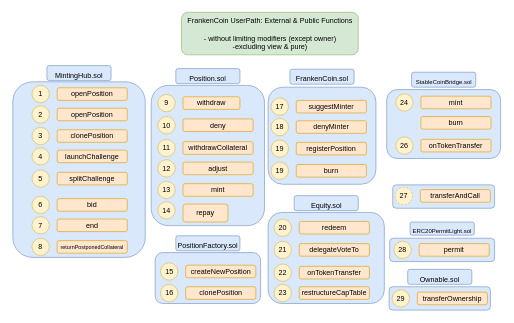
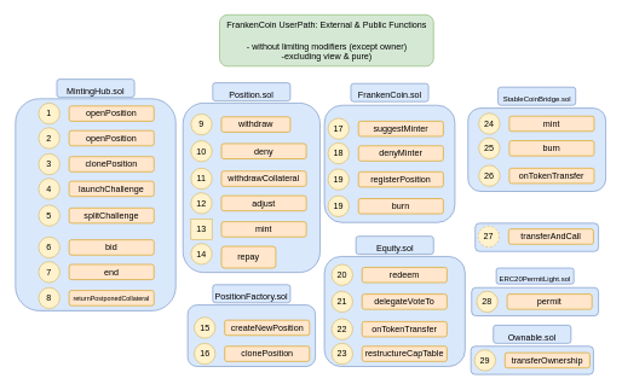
+ <mxCell id="61" value="25" style="ellipse;whiteSpace=wrap;html=1;aspect=fixed;fillColor=#fff2cc;strokeColor=#d6b656;" parent="1" vertex="1"><mxGeometry x="659" y="190" width="29" height="29" as="geometry" /></mxCell>
- <mxCell id="37" value="13" style="ellipse;whiteSpace=wrap;html=1;aspect=fixed;fillColor=#fff2cc;strokeColor=#d6b656;" parent="1" vertex="1"><mxGeometry x="262" y="302" width="29" height="29" as="geometry" /></mxCell>
+ <mxCell id="37" value="13" style="whiteSpace=wrap;html=1;aspect=fixed;fillColor=#fff2cc;strokeColor=#d6b656;rounded=0;" parent="1" vertex="1"><mxGeometry x="262" y="302" width="29" height="29" as="geometry" /></mxCell>
